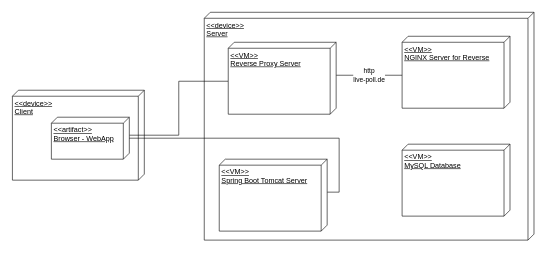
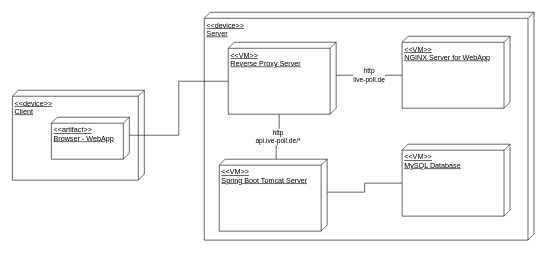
- <mxCell id="9" value="&amp;lt;&amp;lt;VM&amp;gt;&amp;gt;&lt;br&gt;NGINX Server for Reverse" style="verticalAlign=top;align=left;spacingTop=8;spacingLeft=2;spacingRight=12;shape=cube;size=10;direction=south;fontStyle=4;html=1;" vertex="1" parent="1"><mxGeometry x="670" y="60" width="180" height="120" as="geometry" /></mxCell>
+ <mxCell id="9" value="&amp;lt;&amp;lt;VM&amp;gt;&amp;gt;&lt;br&gt;NGINX Server for WebApp" style="verticalAlign=top;align=left;spacingTop=8;spacingLeft=2;spacingRight=12;shape=cube;size=10;direction=south;fontStyle=4;html=1;" vertex="1" parent="1"><mxGeometry x="670" y="60" width="180" height="120" as="geometry" /></mxCell>
+ <mxCell id="11" value="http&lt;br&gt;api.ive-poll.de/*" style="edgeStyle=orthogonalEdgeStyle;rounded=0;orthogonalLoop=1;jettySize=auto;html=1;exitX=0;exitY=0;exitDx=120;exitDy=95;exitPerimeter=0;entryX=0;entryY=0;entryDx=0;entryDy=85;entryPerimeter=0;endArrow=none;endFill=0;" edge="1" parent="1" source="12" target="7"><mxGeometry relative="1" as="geometry" /></mxCell>
- <mxCell id="6" style="edgeStyle=orthogonalEdgeStyle;rounded=0;orthogonalLoop=1;jettySize=auto;html=1;exitX=0;exitY=0;exitDx=55;exitDy=0;exitPerimeter=0;endArrow=none;endFill=0;" edge="1" parent="1" source="7" target="5"><mxGeometry relative="1" as="geometry" /></mxCell>
+ <mxCell id="6" style="edgeStyle=orthogonalEdgeStyle;rounded=0;orthogonalLoop=1;jettySize=auto;html=1;exitX=0;exitY=0;exitDx=55;exitDy=0;exitPerimeter=0;entryX=0;entryY=0;entryDx=65;entryDy=180;entryPerimeter=0;endArrow=none;endFill=0;" edge="1" parent="1" source="7" target="8"><mxGeometry relative="1" as="geometry" /></mxCell>
